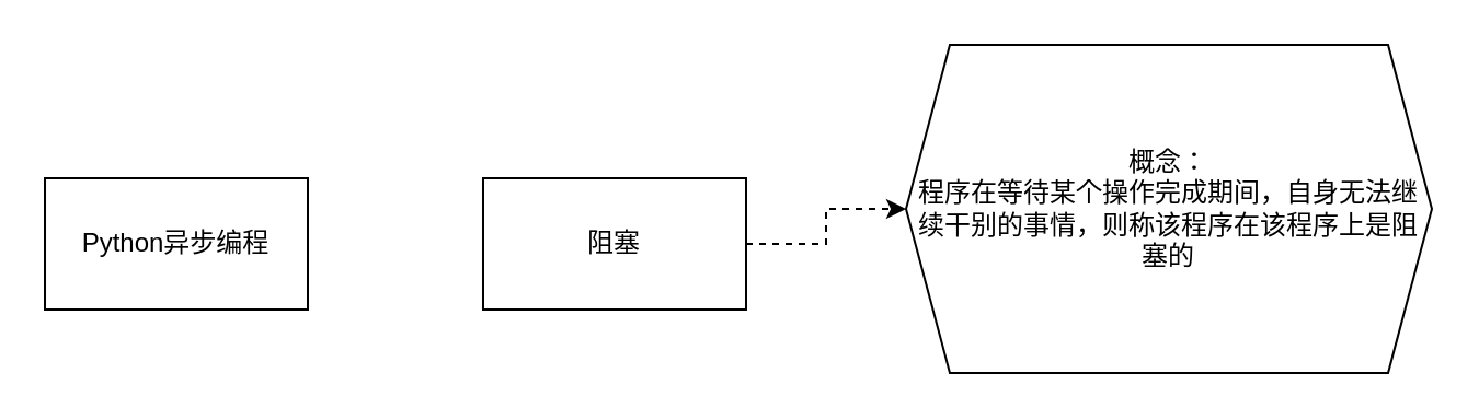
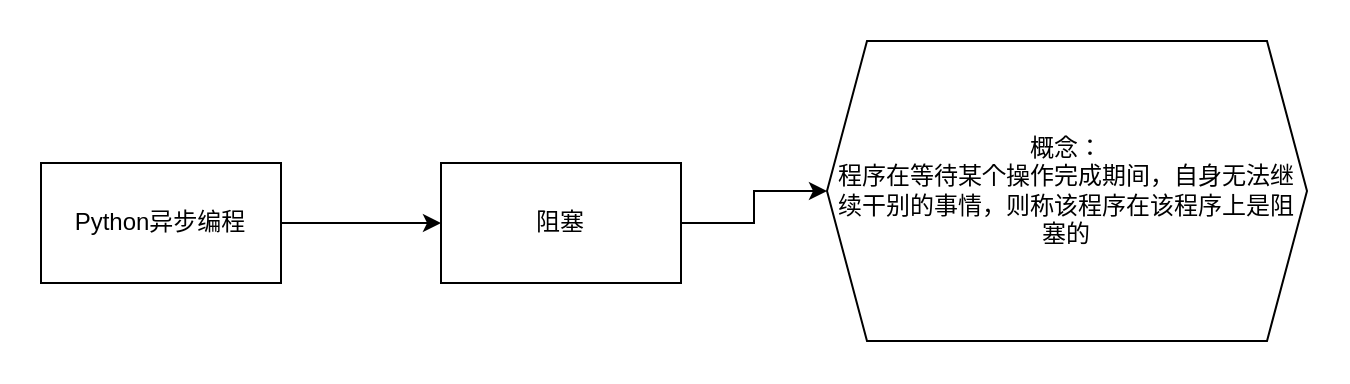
- <mxCell id="4" value="" style="edgeStyle=orthogonalEdgeStyle;rounded=0;orthogonalLoop=1;jettySize=auto;html=1;dashed=1;" edge="1" parent="1" source="5" target="6"><mxGeometry relative="1" as="geometry" /></mxCell>
+ <mxCell id="4" value="" style="edgeStyle=orthogonalEdgeStyle;rounded=0;orthogonalLoop=1;jettySize=auto;html=1;" edge="1" parent="1" source="5" target="6"><mxGeometry relative="1" as="geometry" /></mxCell>
+ <mxCell id="2" value="" style="edgeStyle=orthogonalEdgeStyle;rounded=0;orthogonalLoop=1;jettySize=auto;html=1;" edge="1" parent="1" source="3" target="5"><mxGeometry relative="1" as="geometry"><Array as="points"><mxPoint x="190" y="111" /><mxPoint x="190" y="111" /></Array></mxGeometry></mxCell>
